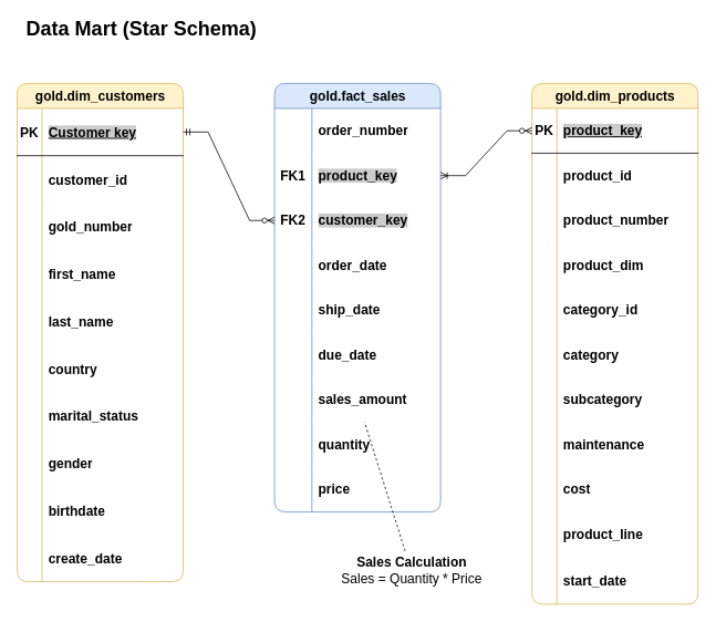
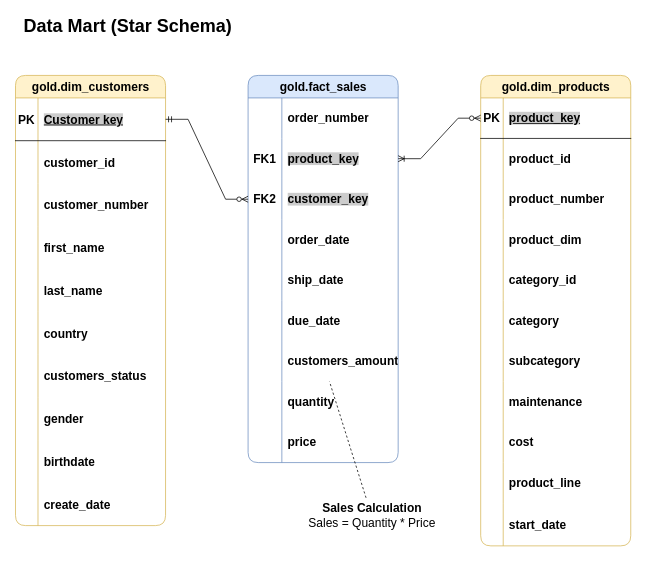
- <mxCell id="12" value="gold_number" style="shape=partialRectangle;connectable=0;fillColor=none;top=0;left=0;bottom=0;right=0;align=left;spacingLeft=6;overflow=hidden;whiteSpace=wrap;html=1;fontSize=16;fontStyle=1" vertex="1" parent="10"><mxGeometry x="30" width="170" height="57" as="geometry"><mxRectangle width="170" height="57" as="alternateBounds" /></mxGeometry></mxCell>
+ <mxCell id="12" value="customer_number" style="shape=partialRectangle;connectable=0;fillColor=none;top=0;left=0;bottom=0;right=0;align=left;spacingLeft=6;overflow=hidden;whiteSpace=wrap;html=1;fontSize=16;fontStyle=1" vertex="1" parent="10"><mxGeometry x="30" width="170" height="57" as="geometry"><mxRectangle width="170" height="57" as="alternateBounds" /></mxGeometry></mxCell>
- <mxCell id="89" value="sales_amount" style="shape=partialRectangle;connectable=0;fillColor=none;top=0;left=0;bottom=0;right=0;align=left;spacingLeft=6;overflow=hidden;whiteSpace=wrap;html=1;fontSize=16;fontStyle=1" vertex="1" parent="87"><mxGeometry x="45" width="155" height="54" as="geometry"><mxRectangle width="155" height="54" as="alternateBounds" /></mxGeometry></mxCell>
+ <mxCell id="89" value="customers_amount" style="shape=partialRectangle;connectable=0;fillColor=none;top=0;left=0;bottom=0;right=0;align=left;spacingLeft=6;overflow=hidden;whiteSpace=wrap;html=1;fontSize=16;fontStyle=1" vertex="1" parent="87"><mxGeometry x="45" width="155" height="54" as="geometry"><mxRectangle width="155" height="54" as="alternateBounds" /></mxGeometry></mxCell>
- <mxCell id="24" value="marital_status" style="shape=partialRectangle;connectable=0;fillColor=none;top=0;left=0;bottom=0;right=0;align=left;spacingLeft=6;overflow=hidden;whiteSpace=wrap;html=1;fontSize=16;fontStyle=1" vertex="1" parent="22"><mxGeometry x="30" width="170" height="57" as="geometry"><mxRectangle width="170" height="57" as="alternateBounds" /></mxGeometry></mxCell>
+ <mxCell id="24" value="customers_status" style="shape=partialRectangle;connectable=0;fillColor=none;top=0;left=0;bottom=0;right=0;align=left;spacingLeft=6;overflow=hidden;whiteSpace=wrap;html=1;fontSize=16;fontStyle=1" vertex="1" parent="22"><mxGeometry x="30" width="170" height="57" as="geometry"><mxRectangle width="170" height="57" as="alternateBounds" /></mxGeometry></mxCell>
